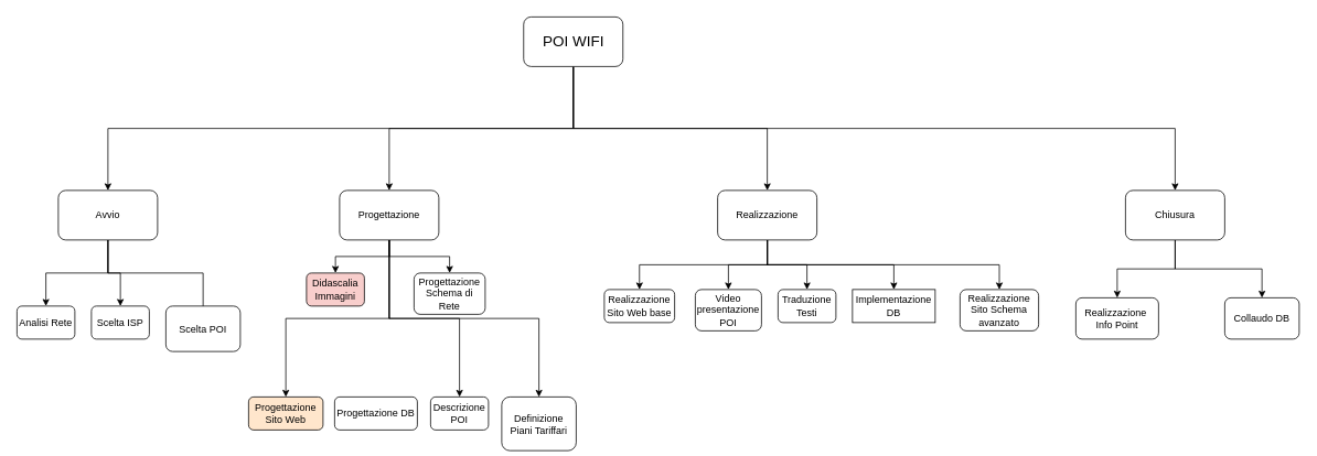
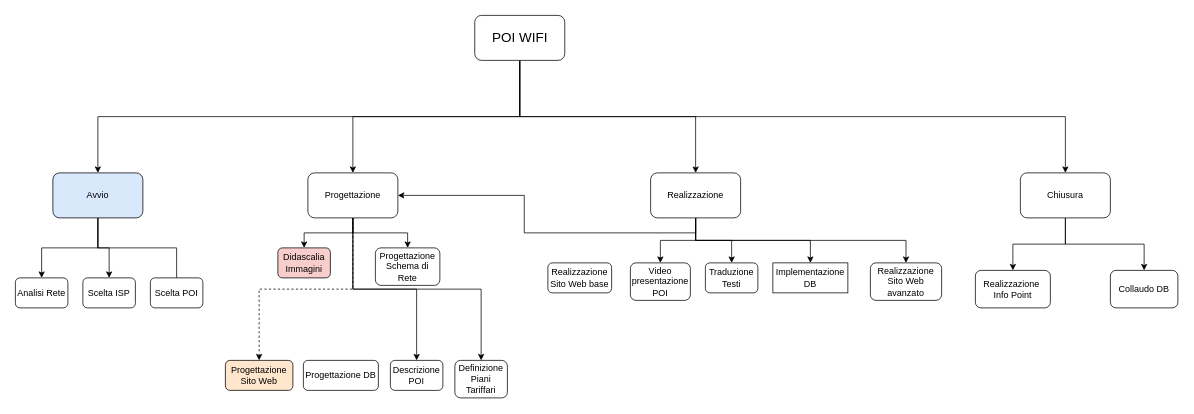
- <mxCell id="10" value="Avvio" style="rounded=1;whiteSpace=wrap;html=1;" parent="1" vertex="1"><mxGeometry x="70" y="230" width="120" height="60" as="geometry" /></mxCell>
+ <mxCell id="10" value="Avvio" style="rounded=1;whiteSpace=wrap;html=1;fillColor=#dae8fc;" parent="1" vertex="1"><mxGeometry x="70" y="230" width="120" height="60" as="geometry" /></mxCell>
- <mxCell id="14" style="edgeStyle=orthogonalEdgeStyle;rounded=0;orthogonalLoop=1;jettySize=auto;html=1;exitX=0.5;exitY=1;exitDx=0;exitDy=0;entryX=0.5;entryY=0;entryDx=0;entryDy=0;" parent="1" source="16" target="39" edge="1"><mxGeometry relative="1" as="geometry" /></mxCell>
+ <mxCell id="14" style="edgeStyle=orthogonalEdgeStyle;rounded=0;orthogonalLoop=1;jettySize=auto;html=1;exitX=0.5;exitY=1;exitDx=0;exitDy=0;" parent="1" source="16" target="22" edge="1"><mxGeometry relative="1" as="geometry" /></mxCell>
- <mxCell id="38" value="Realizzazione&lt;br&gt;Sito Schema avanzato" style="rounded=1;whiteSpace=wrap;html=1;" parent="1" vertex="1"><mxGeometry x="1160" y="350" width="95" height="50" as="geometry" /></mxCell>
+ <mxCell id="38" value="Realizzazione&lt;br&gt;Sito Web avanzato" style="rounded=1;whiteSpace=wrap;html=1;" parent="1" vertex="1"><mxGeometry x="1160" y="350" width="95" height="50" as="geometry" /></mxCell>
- <mxCell id="21" style="edgeStyle=orthogonalEdgeStyle;rounded=0;orthogonalLoop=1;jettySize=auto;html=1;exitX=0.5;exitY=1;exitDx=0;exitDy=0;entryX=0.5;entryY=0;entryDx=0;entryDy=0;" parent="1" source="22" target="36" edge="1"><mxGeometry relative="1" as="geometry" /></mxCell>
+ <mxCell id="21" style="edgeStyle=orthogonalEdgeStyle;rounded=0;orthogonalLoop=1;jettySize=auto;html=1;exitX=0.5;exitY=1;exitDx=0;exitDy=0;entryX=0.5;entryY=0;entryDx=0;entryDy=0;dashed=1;" parent="1" source="22" target="36" edge="1"><mxGeometry relative="1" as="geometry" /></mxCell>
- <mxCell id="26" value="Scelta POI" style="rounded=1;whiteSpace=wrap;html=1;" parent="1" vertex="1"><mxGeometry x="200" y="370" width="90" height="55" as="geometry" /></mxCell>
+ <mxCell id="26" value="Scelta POI" style="rounded=1;whiteSpace=wrap;html=1;" parent="1" vertex="1"><mxGeometry x="200" y="370" width="70" height="40" as="geometry" /></mxCell>
- <mxCell id="29" value="Definizione Piani Tariffari" style="rounded=1;whiteSpace=wrap;html=1;" parent="1" vertex="1"><mxGeometry x="606" y="480" width="90" height="65" as="geometry" /></mxCell>
+ <mxCell id="29" value="Definizione Piani Tariffari" style="rounded=1;whiteSpace=wrap;html=1;" parent="1" vertex="1"><mxGeometry x="606" y="480" width="70" height="50" as="geometry" /></mxCell>
